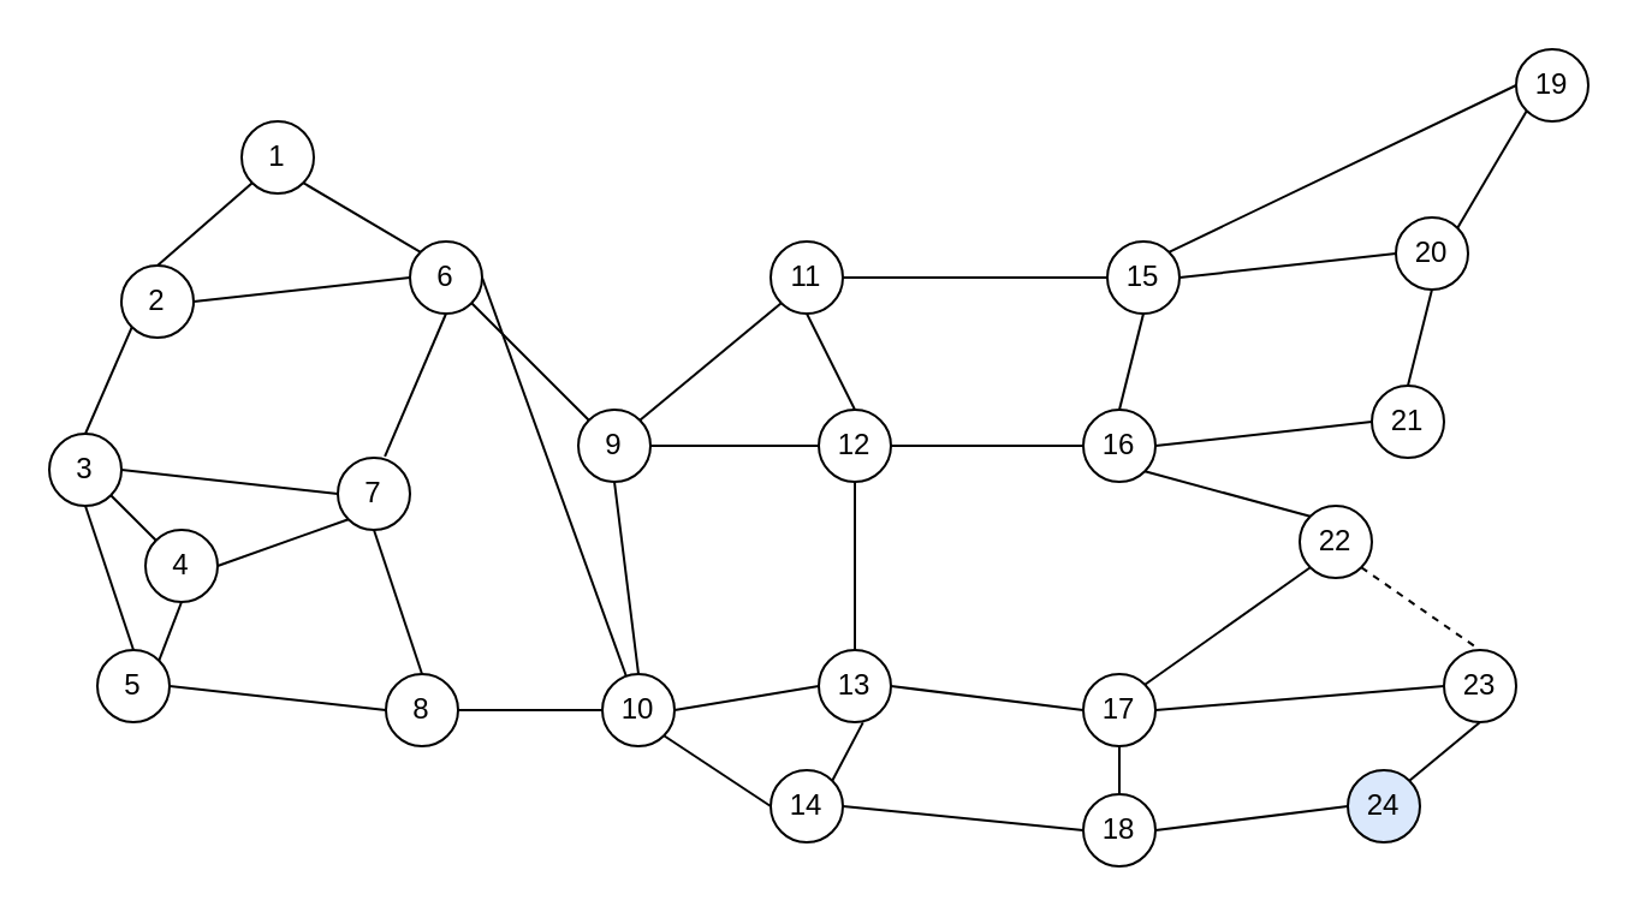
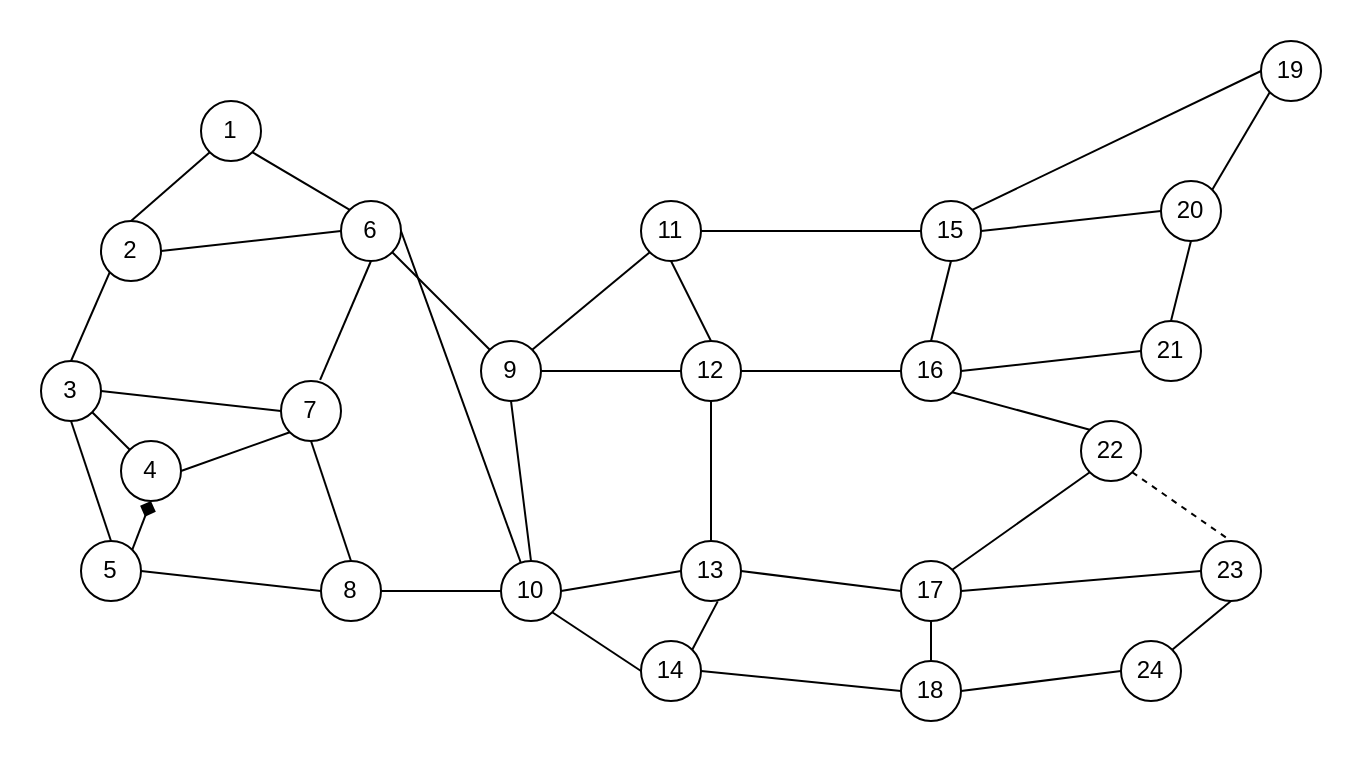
- <mxCell id="35" value="" style="endArrow=none;html=1;rounded=0;exitX=1;exitY=0;exitDx=0;exitDy=0;entryX=0.5;entryY=1;entryDx=0;entryDy=0;" edge="1" parent="1" source="12" target="10"><mxGeometry width="50" height="50" relative="1" as="geometry"><mxPoint x="280" y="300" as="sourcePoint" /><mxPoint x="330" y="250" as="targetPoint" /></mxGeometry></mxCell>
+ <mxCell id="35" value="" style="endArrow=diamond;html=1;rounded=0;exitX=1;exitY=0;exitDx=0;exitDy=0;entryX=0.5;entryY=1;entryDx=0;entryDy=0;" edge="1" parent="1" source="12" target="10"><mxGeometry width="50" height="50" relative="1" as="geometry"><mxPoint x="280" y="300" as="sourcePoint" /><mxPoint x="330" y="250" as="targetPoint" /></mxGeometry></mxCell>
- <mxCell id="24" value="24" style="ellipse;whiteSpace=wrap;html=1;aspect=fixed;fillColor=#dae8fc;" vertex="1" parent="1"><mxGeometry x="560" y="320" width="30" height="30" as="geometry" /></mxCell>
+ <mxCell id="24" value="24" style="ellipse;whiteSpace=wrap;html=1;aspect=fixed;" vertex="1" parent="1"><mxGeometry x="560" y="320" width="30" height="30" as="geometry" /></mxCell>
